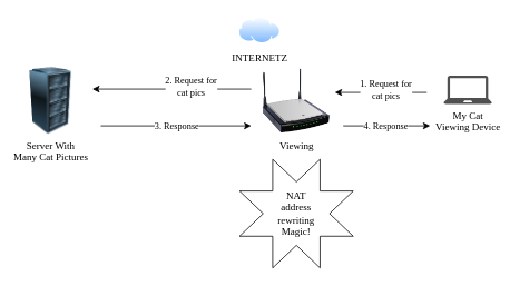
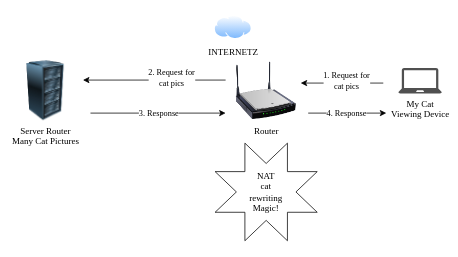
- <mxCell id="3" value="Viewing" style="image;html=1;image=img/lib/clip_art/networking/Wireless_Router_N_128x128.png;fontFamily=Comic Sans MS;" parent="1" vertex="1"><mxGeometry x="314" y="80" width="80" height="80" as="geometry" /></mxCell>
+ <mxCell id="3" value="Router" style="image;html=1;image=img/lib/clip_art/networking/Wireless_Router_N_128x128.png;fontFamily=Comic Sans MS;" parent="1" vertex="1"><mxGeometry x="314" y="80" width="80" height="80" as="geometry" /></mxCell>
- <mxCell id="4" value="&lt;div&gt;Server With&lt;/div&gt;&lt;div&gt;Many Cat Pictures&lt;br&gt;&lt;/div&gt;" style="image;html=1;image=img/lib/clip_art/computers/Server_Rack_128x128.png;fontFamily=Comic Sans MS;" parent="1" vertex="1"><mxGeometry x="20" y="80" width="80" height="80" as="geometry" /></mxCell>
+ <mxCell id="4" value="&lt;div&gt;Server Router&lt;/div&gt;&lt;div&gt;Many Cat Pictures&lt;br&gt;&lt;/div&gt;" style="image;html=1;image=img/lib/clip_art/computers/Server_Rack_128x128.png;fontFamily=Comic Sans MS;" parent="1" vertex="1"><mxGeometry x="20" y="80" width="80" height="80" as="geometry" /></mxCell>
- <mxCell id="16" value="&lt;div&gt;NAT &lt;br&gt;&lt;/div&gt;&lt;div&gt;address rewriting&lt;/div&gt;&lt;div&gt;Magic!&lt;/div&gt;" style="text;html=1;strokeColor=none;fillColor=none;align=center;verticalAlign=middle;whiteSpace=wrap;rounded=0;fontFamily=Comic Sans MS;" parent="14" vertex="1"><mxGeometry x="48" y="55" width="40" height="20" as="geometry" /></mxCell>
+ <mxCell id="16" value="&lt;div&gt;NAT &lt;br&gt;&lt;/div&gt;&lt;div&gt;cat rewriting&lt;/div&gt;&lt;div&gt;Magic!&lt;/div&gt;" style="text;html=1;strokeColor=none;fillColor=none;align=center;verticalAlign=middle;whiteSpace=wrap;rounded=0;fontFamily=Comic Sans MS;" parent="14" vertex="1"><mxGeometry x="48" y="55" width="40" height="20" as="geometry" /></mxCell>
